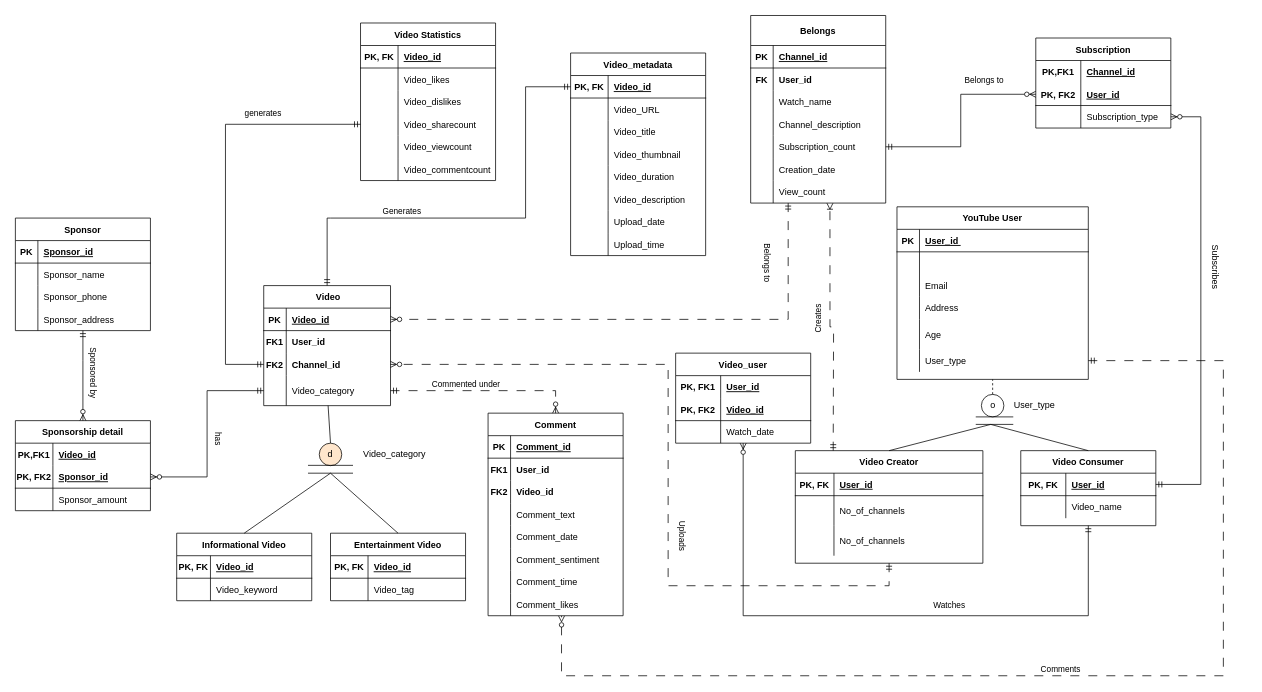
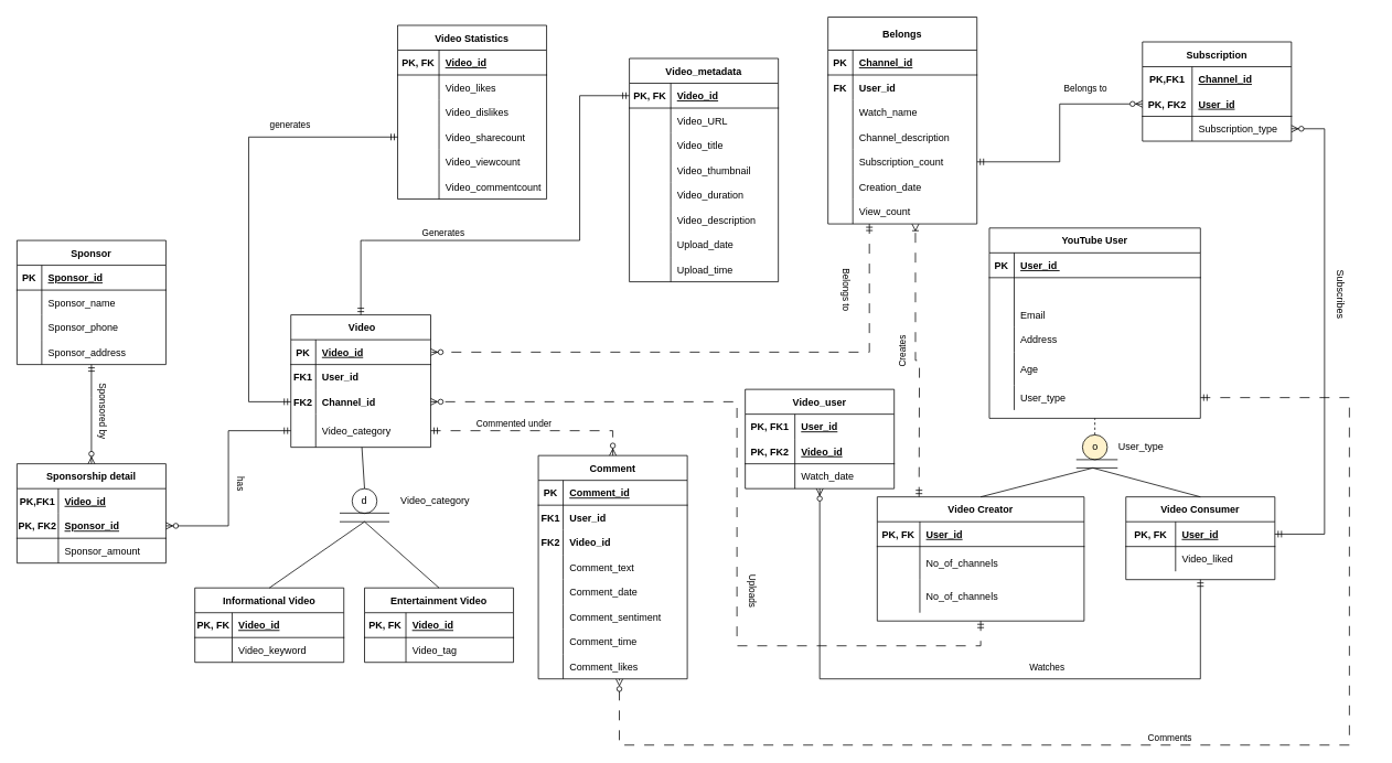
- <mxCell id="152" value="o" style="ellipse;whiteSpace=wrap;html=1;aspect=fixed;" parent="1" vertex="1"><mxGeometry x="1307.5" y="525" width="30" height="30" as="geometry" /></mxCell>
+ <mxCell id="152" value="o" style="ellipse;whiteSpace=wrap;html=1;aspect=fixed;fillColor=#fff2cc;" parent="1" vertex="1"><mxGeometry x="1307.5" y="525" width="30" height="30" as="geometry" /></mxCell>
- <mxCell id="158" value="d" style="ellipse;whiteSpace=wrap;html=1;aspect=fixed;fillColor=#ffe6cc;" parent="1" vertex="1"><mxGeometry x="425" y="590" width="30" height="30" as="geometry" /></mxCell>
+ <mxCell id="158" value="d" style="ellipse;whiteSpace=wrap;html=1;aspect=fixed;" parent="1" vertex="1"><mxGeometry x="425" y="590" width="30" height="30" as="geometry" /></mxCell>
- <mxCell id="39" value="Video_name" style="shape=partialRectangle;connectable=0;fillColor=none;top=0;left=0;bottom=0;right=0;align=left;spacingLeft=6;overflow=hidden;" parent="37" vertex="1"><mxGeometry x="60" width="120" height="30" as="geometry"><mxRectangle width="120" height="30" as="alternateBounds" /></mxGeometry></mxCell>
+ <mxCell id="39" value="Video_liked" style="shape=partialRectangle;connectable=0;fillColor=none;top=0;left=0;bottom=0;right=0;align=left;spacingLeft=6;overflow=hidden;" parent="37" vertex="1"><mxGeometry x="60" width="120" height="30" as="geometry"><mxRectangle width="120" height="30" as="alternateBounds" /></mxGeometry></mxCell>
